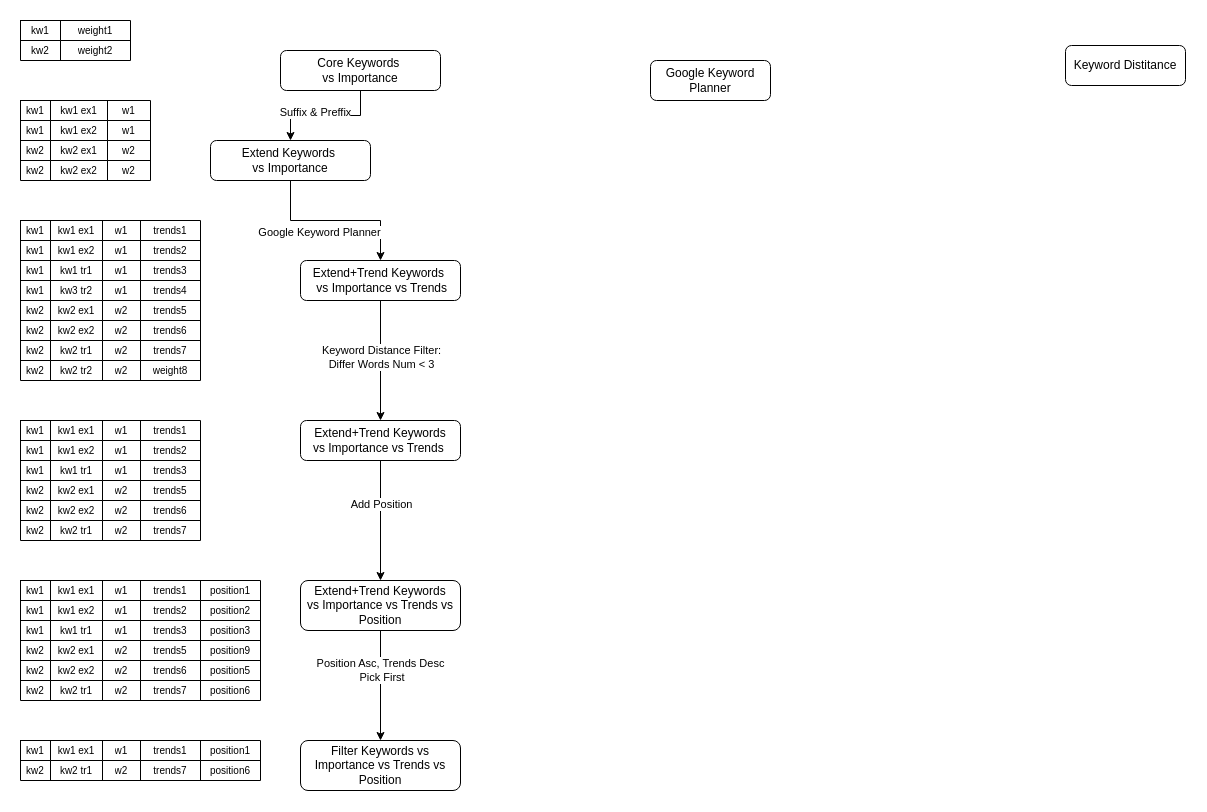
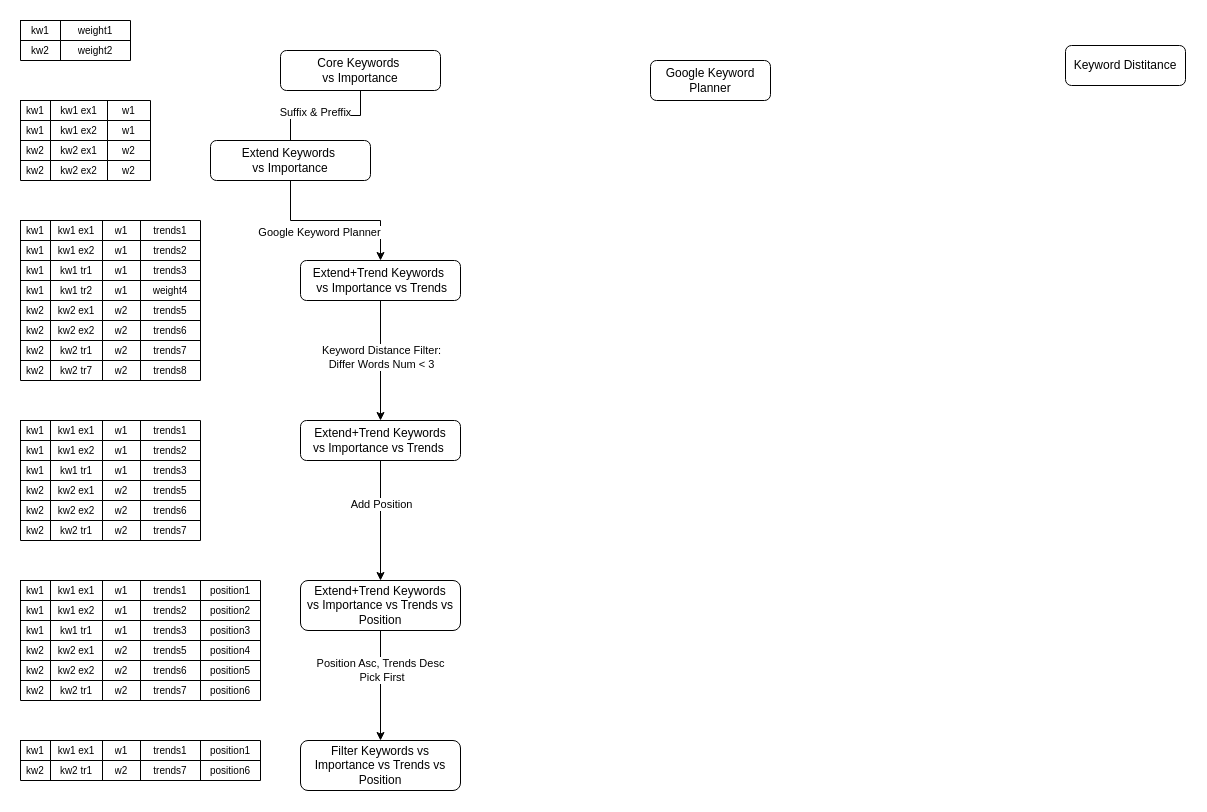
- <mxCell id="2" style="edgeStyle=orthogonalEdgeStyle;rounded=0;orthogonalLoop=1;jettySize=auto;html=1;exitX=0.5;exitY=1;exitDx=0;exitDy=0;entryX=0.5;entryY=0;entryDx=0;entryDy=0;" edge="1" parent="1" source="4" target="7"><mxGeometry relative="1" as="geometry" /></mxCell>
+ <mxCell id="2" style="edgeStyle=orthogonalEdgeStyle;rounded=0;orthogonalLoop=1;jettySize=auto;html=1;exitX=0.5;exitY=1;exitDx=0;exitDy=0;entryX=0.5;entryY=0;entryDx=0;entryDy=0;endArrow=none;" edge="1" parent="1" source="4" target="7"><mxGeometry relative="1" as="geometry" /></mxCell>
- <mxCell id="76" value="kw3 tr2" style="shape=partialRectangle;html=1;whiteSpace=wrap;connectable=0;strokeColor=inherit;overflow=hidden;fillColor=none;top=0;left=0;bottom=0;right=0;pointerEvents=1;fontSize=10;" vertex="1" parent="74"><mxGeometry x="30" width="52" height="20" as="geometry"><mxRectangle width="52" height="20" as="alternateBounds" /></mxGeometry></mxCell>
+ <mxCell id="76" value="kw1 tr2" style="shape=partialRectangle;html=1;whiteSpace=wrap;connectable=0;strokeColor=inherit;overflow=hidden;fillColor=none;top=0;left=0;bottom=0;right=0;pointerEvents=1;fontSize=10;" vertex="1" parent="74"><mxGeometry x="30" width="52" height="20" as="geometry"><mxRectangle width="52" height="20" as="alternateBounds" /></mxGeometry></mxCell>
- <mxCell id="78" value="trends4" style="shape=partialRectangle;html=1;whiteSpace=wrap;connectable=0;strokeColor=inherit;overflow=hidden;fillColor=none;top=0;left=0;bottom=0;right=0;pointerEvents=1;fontSize=10;" vertex="1" parent="74"><mxGeometry x="120" width="60" height="20" as="geometry"><mxRectangle width="60" height="20" as="alternateBounds" /></mxGeometry></mxCell>
+ <mxCell id="78" value="weight4" style="shape=partialRectangle;html=1;whiteSpace=wrap;connectable=0;strokeColor=inherit;overflow=hidden;fillColor=none;top=0;left=0;bottom=0;right=0;pointerEvents=1;fontSize=10;" vertex="1" parent="74"><mxGeometry x="120" width="60" height="20" as="geometry"><mxRectangle width="60" height="20" as="alternateBounds" /></mxGeometry></mxCell>
- <mxCell id="96" value="kw2 tr2" style="shape=partialRectangle;html=1;whiteSpace=wrap;connectable=0;strokeColor=inherit;overflow=hidden;fillColor=none;top=0;left=0;bottom=0;right=0;pointerEvents=1;fontSize=10;" vertex="1" parent="94"><mxGeometry x="30" width="52" height="20" as="geometry"><mxRectangle width="52" height="20" as="alternateBounds" /></mxGeometry></mxCell>
+ <mxCell id="96" value="kw2 tr7" style="shape=partialRectangle;html=1;whiteSpace=wrap;connectable=0;strokeColor=inherit;overflow=hidden;fillColor=none;top=0;left=0;bottom=0;right=0;pointerEvents=1;fontSize=10;" vertex="1" parent="94"><mxGeometry x="30" width="52" height="20" as="geometry"><mxRectangle width="52" height="20" as="alternateBounds" /></mxGeometry></mxCell>
- <mxCell id="98" value="weight8" style="shape=partialRectangle;html=1;whiteSpace=wrap;connectable=0;strokeColor=inherit;overflow=hidden;fillColor=none;top=0;left=0;bottom=0;right=0;pointerEvents=1;fontSize=10;" vertex="1" parent="94"><mxGeometry x="120" width="60" height="20" as="geometry"><mxRectangle width="60" height="20" as="alternateBounds" /></mxGeometry></mxCell>
+ <mxCell id="98" value="trends8" style="shape=partialRectangle;html=1;whiteSpace=wrap;connectable=0;strokeColor=inherit;overflow=hidden;fillColor=none;top=0;left=0;bottom=0;right=0;pointerEvents=1;fontSize=10;" vertex="1" parent="94"><mxGeometry x="120" width="60" height="20" as="geometry"><mxRectangle width="60" height="20" as="alternateBounds" /></mxGeometry></mxCell>
- <mxCell id="153" value="position9" style="shape=partialRectangle;html=1;whiteSpace=wrap;connectable=0;strokeColor=inherit;overflow=hidden;fillColor=none;top=0;left=0;bottom=0;right=0;pointerEvents=1;fontSize=10;" vertex="1" parent="148"><mxGeometry x="180" width="60" height="20" as="geometry"><mxRectangle width="60" height="20" as="alternateBounds" /></mxGeometry></mxCell>
+ <mxCell id="153" value="position4" style="shape=partialRectangle;html=1;whiteSpace=wrap;connectable=0;strokeColor=inherit;overflow=hidden;fillColor=none;top=0;left=0;bottom=0;right=0;pointerEvents=1;fontSize=10;" vertex="1" parent="148"><mxGeometry x="180" width="60" height="20" as="geometry"><mxRectangle width="60" height="20" as="alternateBounds" /></mxGeometry></mxCell>
